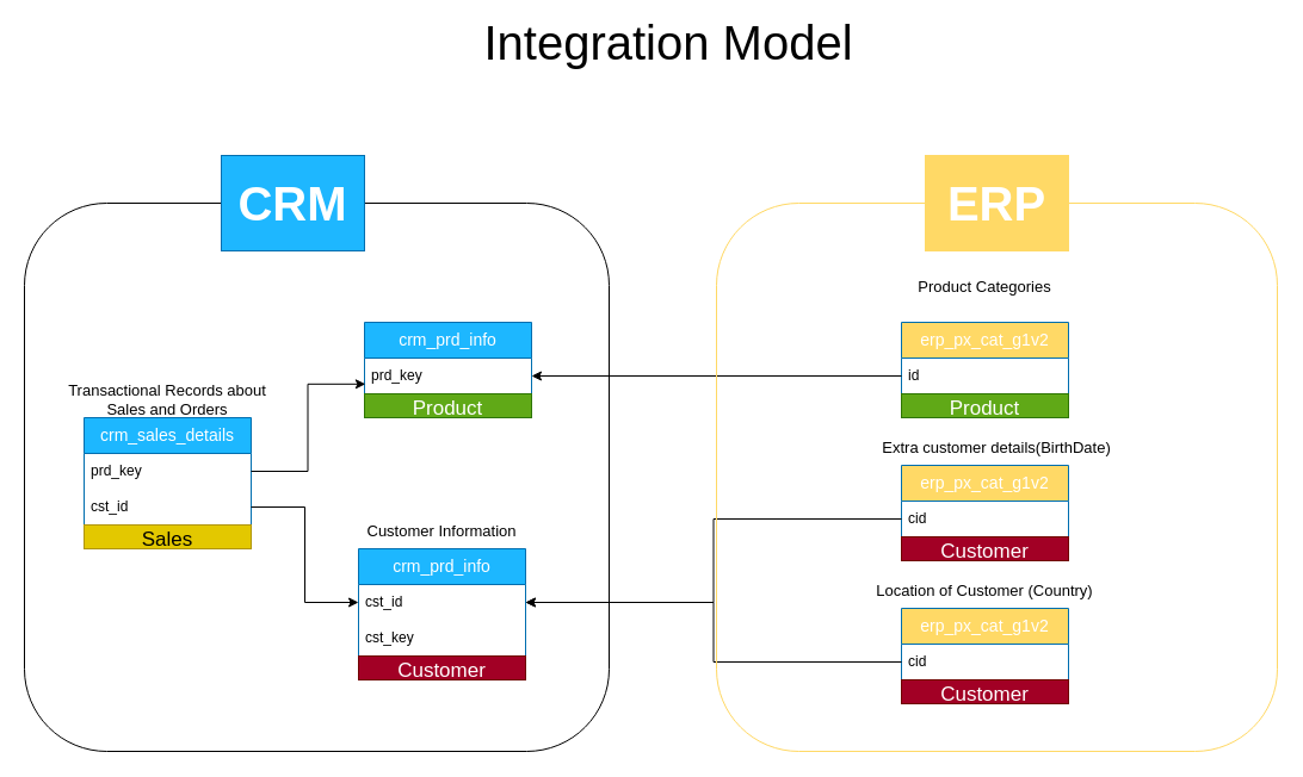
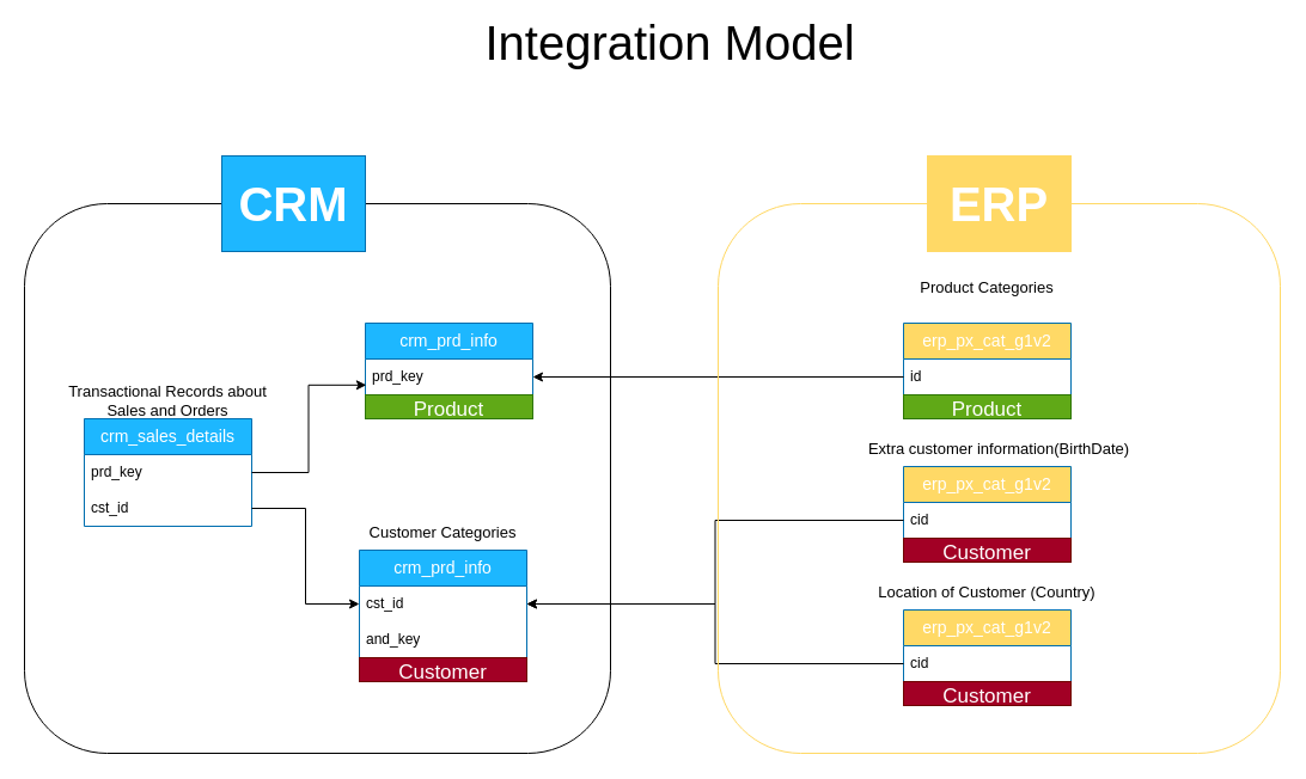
- <mxCell id="22" value="&lt;span style=&quot;font-size: 13px;&quot;&gt;Extra customer details(BirthDate)&lt;/span&gt;" style="text;html=1;align=center;verticalAlign=middle;whiteSpace=wrap;rounded=0;" parent="1" vertex="1"><mxGeometry x="710" y="360" width="250" height="30" as="geometry" /></mxCell>
+ <mxCell id="22" value="&lt;span style=&quot;font-size: 13px;&quot;&gt;Extra customer information(BirthDate)&lt;/span&gt;" style="text;html=1;align=center;verticalAlign=middle;whiteSpace=wrap;rounded=0;" parent="1" vertex="1"><mxGeometry x="710" y="360" width="250" height="30" as="geometry" /></mxCell>
- <mxCell id="11" value="&lt;span style=&quot;font-size: 13px;&quot;&gt;Customer Information&lt;/span&gt;" style="text;html=1;align=center;verticalAlign=middle;whiteSpace=wrap;rounded=0;" parent="1" vertex="1"><mxGeometry x="285" y="430" width="170" height="30" as="geometry" /></mxCell>
+ <mxCell id="11" value="&lt;span style=&quot;font-size: 13px;&quot;&gt;Customer Categories&lt;/span&gt;" style="text;html=1;align=center;verticalAlign=middle;whiteSpace=wrap;rounded=0;" parent="1" vertex="1"><mxGeometry x="285" y="430" width="170" height="30" as="geometry" /></mxCell>
- <mxCell id="36" value="&lt;span style=&quot;font-size: 17px;&quot;&gt;Sales&lt;/span&gt;" style="text;html=1;strokeColor=#B09500;fillColor=#e3c800;align=center;verticalAlign=middle;whiteSpace=wrap;overflow=hidden;fontColor=#000000;" parent="1" vertex="1"><mxGeometry x="70" y="440" width="140" height="20" as="geometry" /></mxCell>
- <mxCell id="10" value="cst_key" style="text;strokeColor=none;fillColor=none;align=left;verticalAlign=middle;spacingLeft=4;spacingRight=4;overflow=hidden;points=[[0,0.5],[1,0.5]];portConstraint=eastwest;rotatable=0;whiteSpace=wrap;html=1;" parent="8" vertex="1"><mxGeometry y="60" width="140" height="30" as="geometry" /></mxCell>
+ <mxCell id="10" value="and_key" style="text;strokeColor=none;fillColor=none;align=left;verticalAlign=middle;spacingLeft=4;spacingRight=4;overflow=hidden;points=[[0,0.5],[1,0.5]];portConstraint=eastwest;rotatable=0;whiteSpace=wrap;html=1;" parent="8" vertex="1"><mxGeometry y="60" width="140" height="30" as="geometry" /></mxCell>
